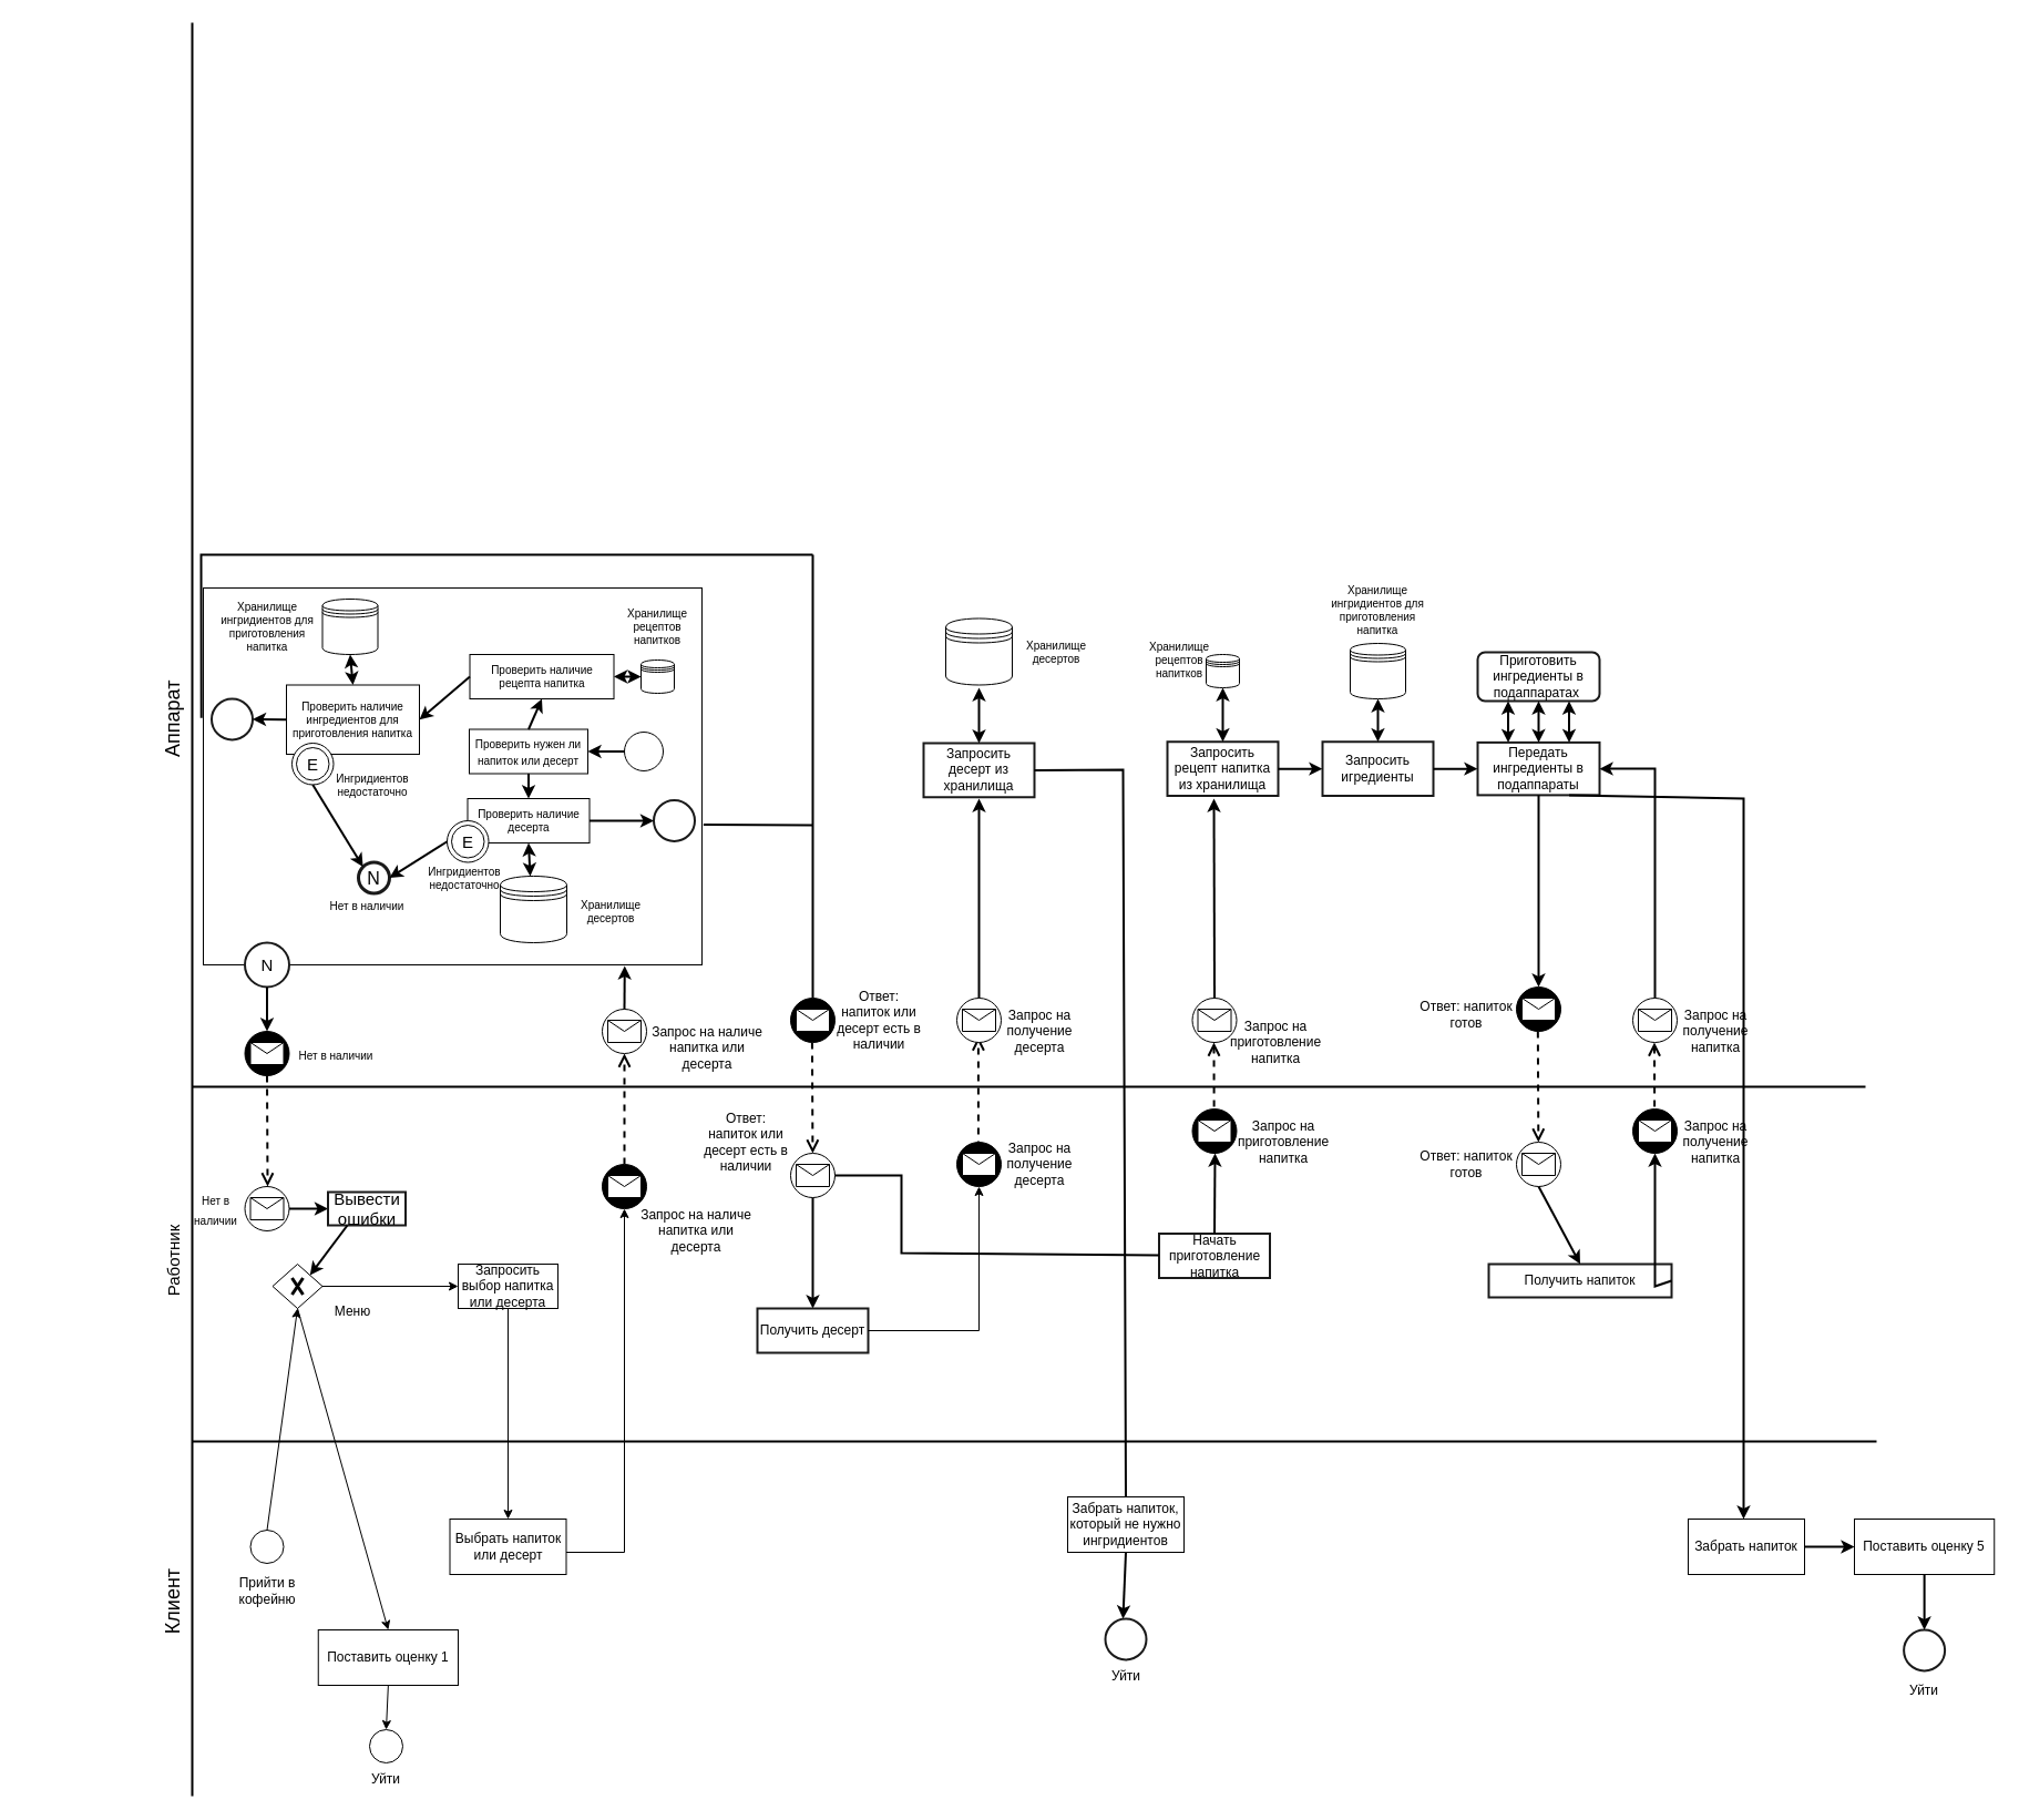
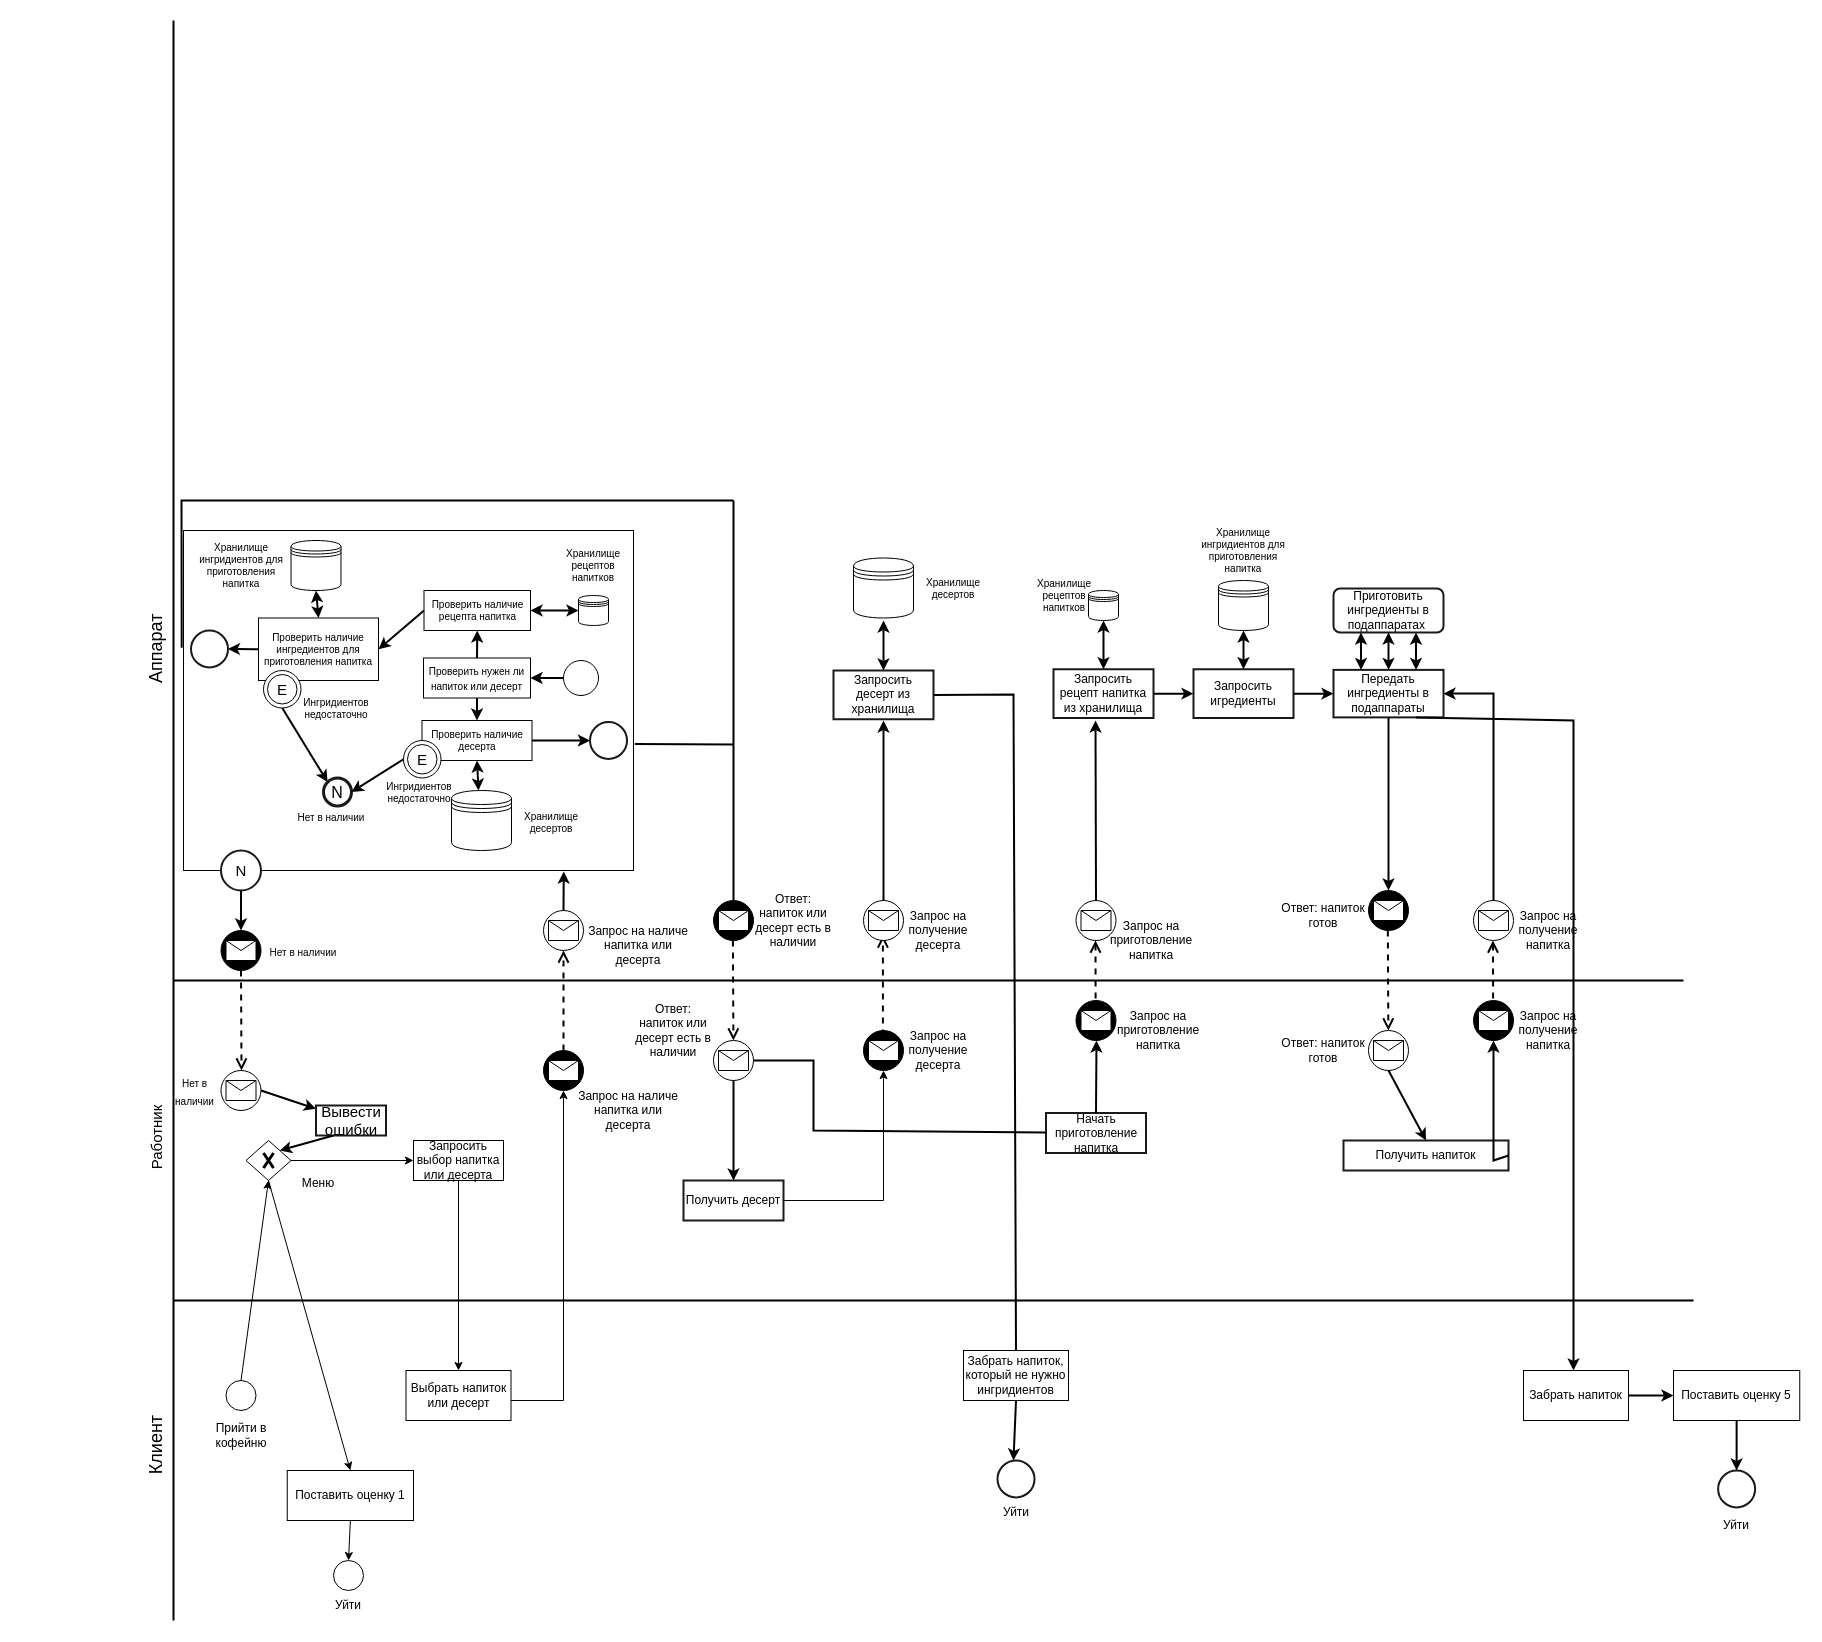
- <mxCell id="32" value="Проверить наличие рецепта напитка" style="rounded=0;whiteSpace=wrap;html=1;fillStyle=solid;strokeColor=#000000;fontSize=10;fillColor=#FFFFFF;" parent="1" vertex="1"><mxGeometry x="423.5" y="590" width="130" height="40" as="geometry" /></mxCell>
+ <mxCell id="32" value="Проверить наличие рецепта напитка" style="rounded=0;whiteSpace=wrap;html=1;fillStyle=solid;strokeColor=#000000;fontSize=10;fillColor=#FFFFFF;" parent="1" vertex="1"><mxGeometry x="423.5" y="590" width="106.5" height="40" as="geometry" /></mxCell>
- <mxCell id="67" value="Вывести ошибки" style="rounded=0;whiteSpace=wrap;html=1;fillStyle=solid;strokeColor=#1A1A1A;strokeWidth=2;fontSize=15;fillColor=#FFFFFF;gradientColor=none;" parent="1" vertex="1"><mxGeometry x="295.5" y="1075" width="70" height="30" as="geometry" /></mxCell>
+ <mxCell id="67" value="Вывести ошибки" style="rounded=0;whiteSpace=wrap;html=1;fillStyle=solid;strokeColor=#1A1A1A;strokeWidth=2;fontSize=15;fillColor=#FFFFFF;gradientColor=none;" parent="1" vertex="1"><mxGeometry x="315.5" y="1105" width="70" height="30" as="geometry" /></mxCell>
